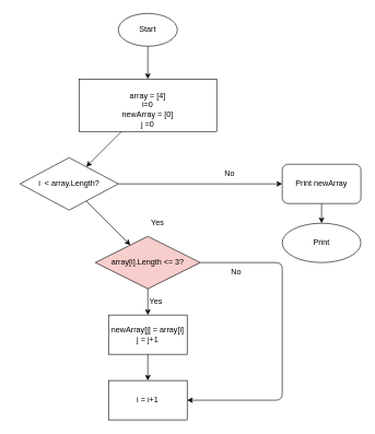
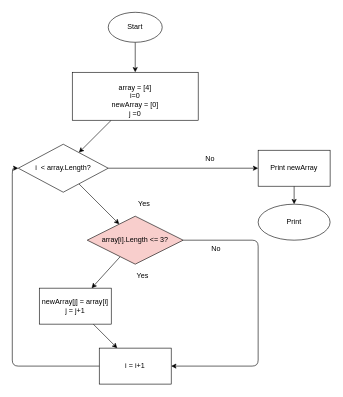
- <mxCell id="20" value="Print newArray" style="whiteSpace=wrap;html=1;rounded=1;" vertex="1" parent="1"><mxGeometry x="430" y="250" width="120" height="60" as="geometry" /></mxCell>
+ <mxCell id="20" value="Print newArray" style="rounded=0;whiteSpace=wrap;html=1;" vertex="1" parent="1"><mxGeometry x="430" y="250" width="120" height="60" as="geometry" /></mxCell>
+ <mxCell id="13" value="" style="endArrow=classic;html=1;entryX=0;entryY=0.5;entryDx=0;entryDy=0;exitX=0;exitY=0.5;exitDx=0;exitDy=0;" edge="1" parent="1" source="12" target="7"><mxGeometry width="50" height="50" relative="1" as="geometry"><mxPoint x="95" y="630" as="sourcePoint" /><mxPoint x="145" y="580" as="targetPoint" /><Array as="points"><mxPoint x="20" y="610" /><mxPoint x="20" y="280" /></Array></mxGeometry></mxCell>
- <mxCell id="11" value="newArray[j] = array[i]&lt;br&gt;j = j+1" style="rounded=0;whiteSpace=wrap;html=1;" vertex="1" parent="1"><mxGeometry x="165" y="480" width="120" height="60" as="geometry" /></mxCell>
+ <mxCell id="11" value="newArray[j] = array[i]&lt;br&gt;j = j+1" style="rounded=0;whiteSpace=wrap;html=1;" vertex="1" parent="1"><mxGeometry x="65" y="480" width="120" height="60" as="geometry" /></mxCell>
